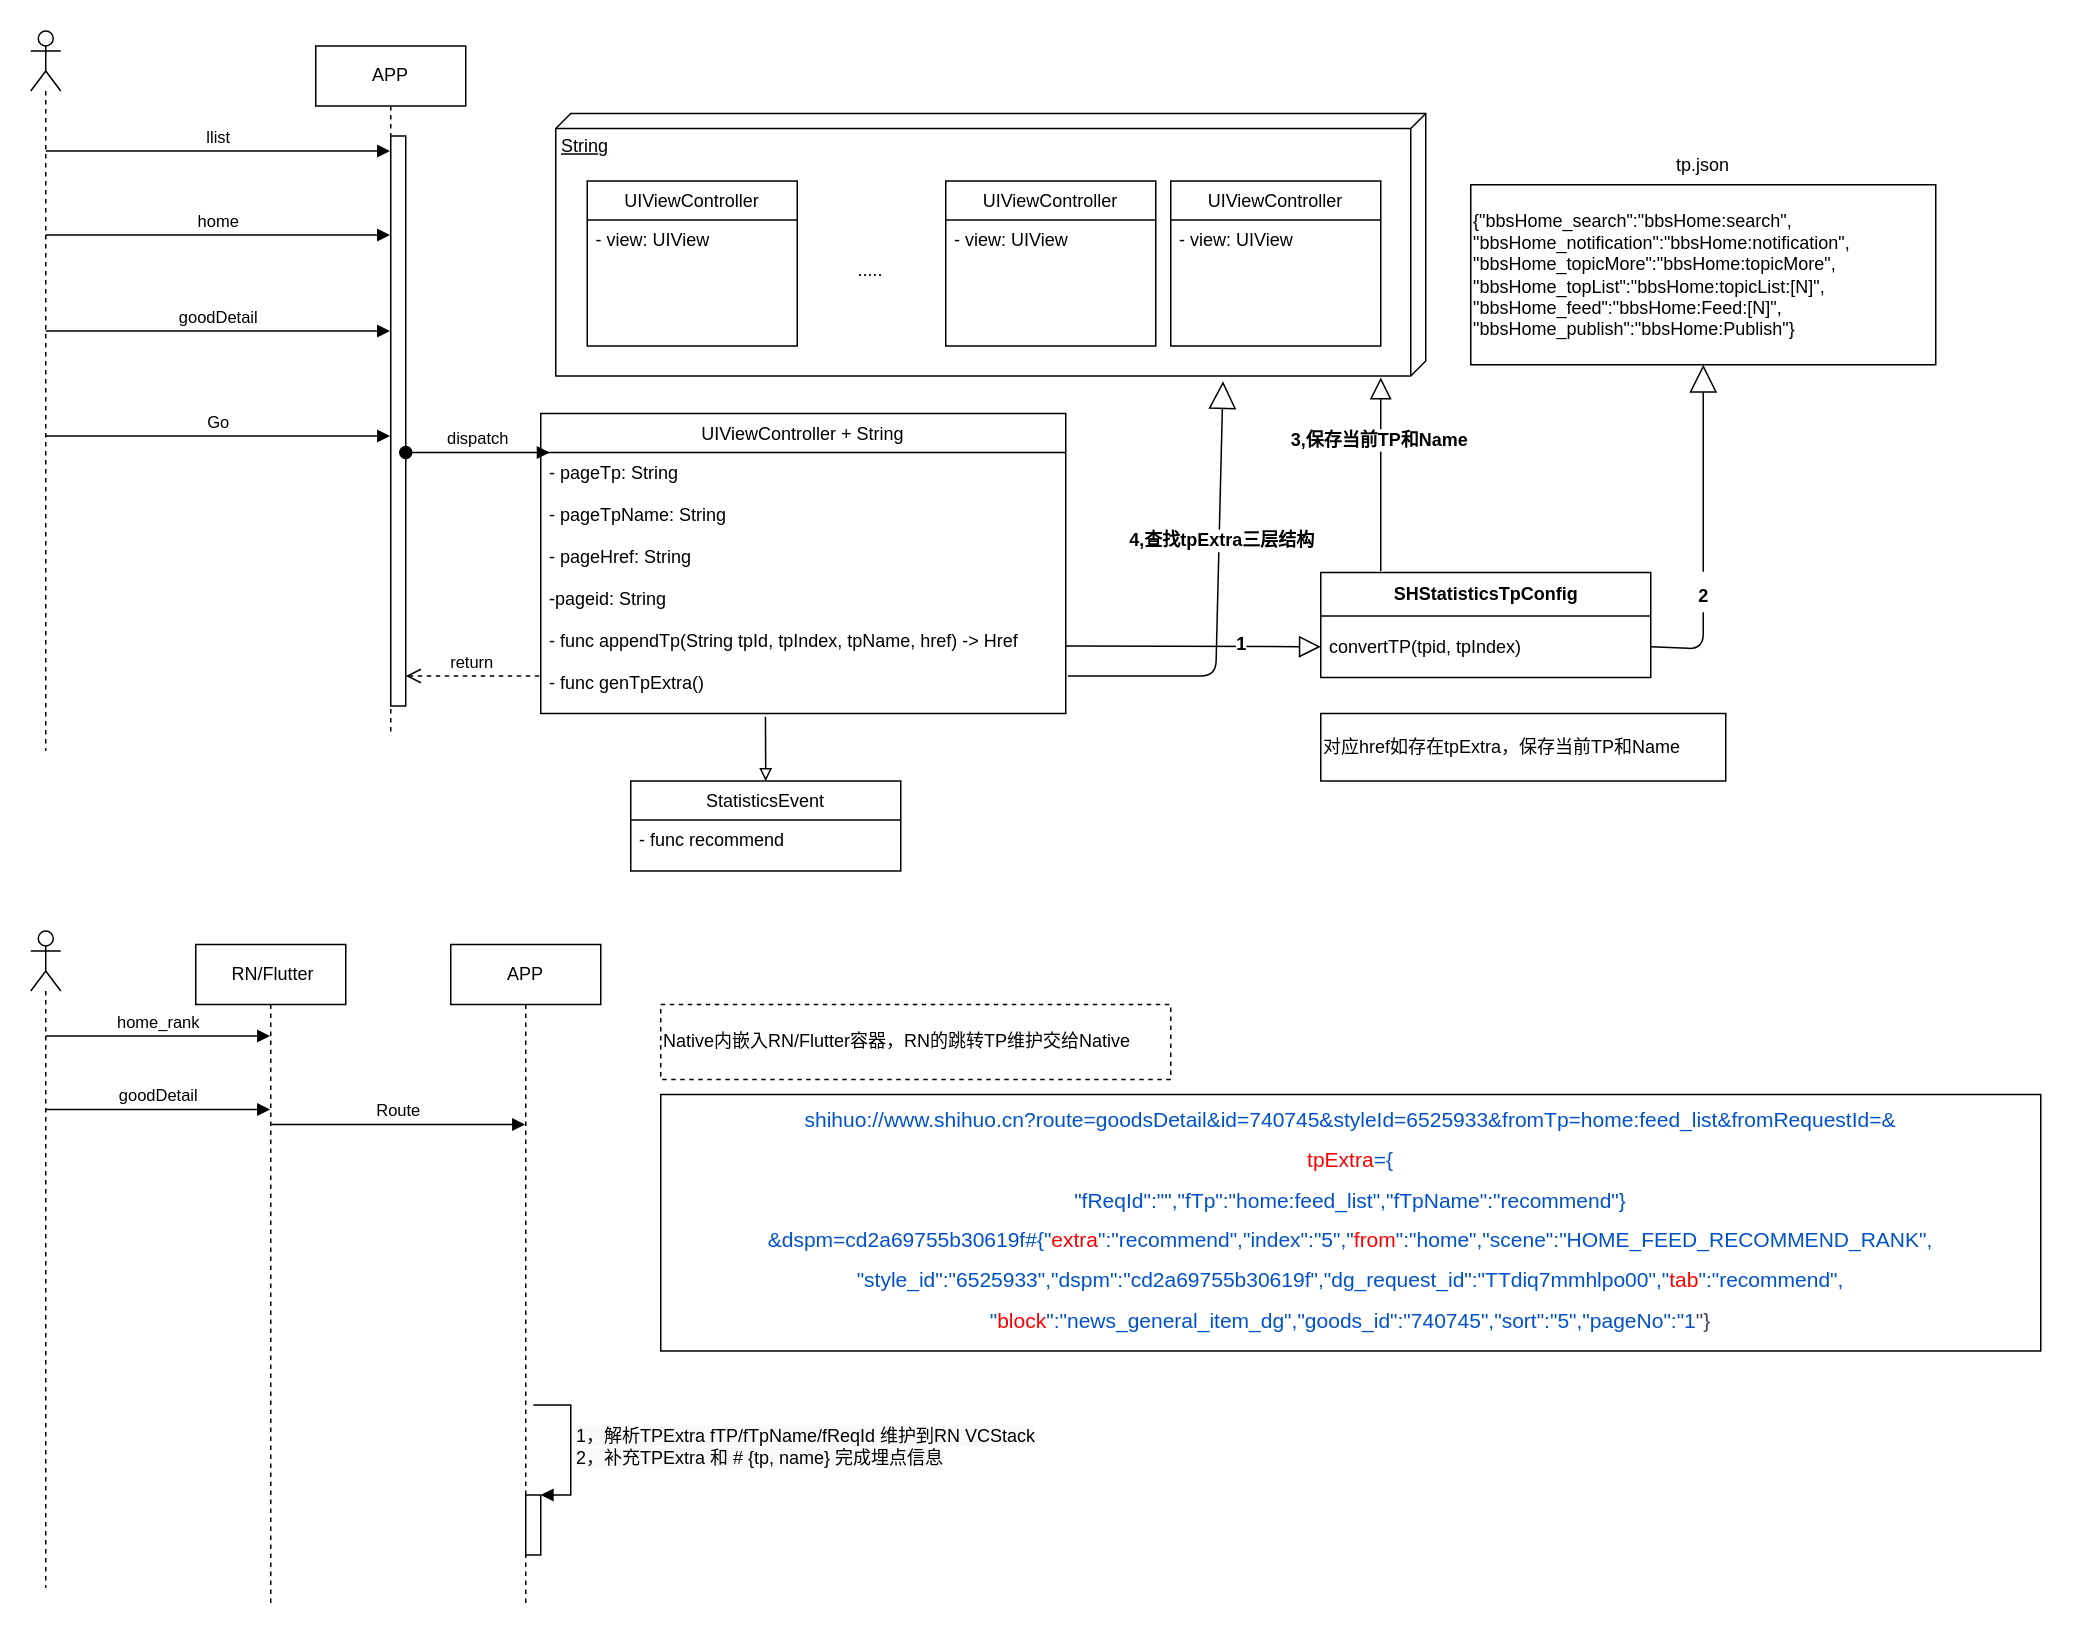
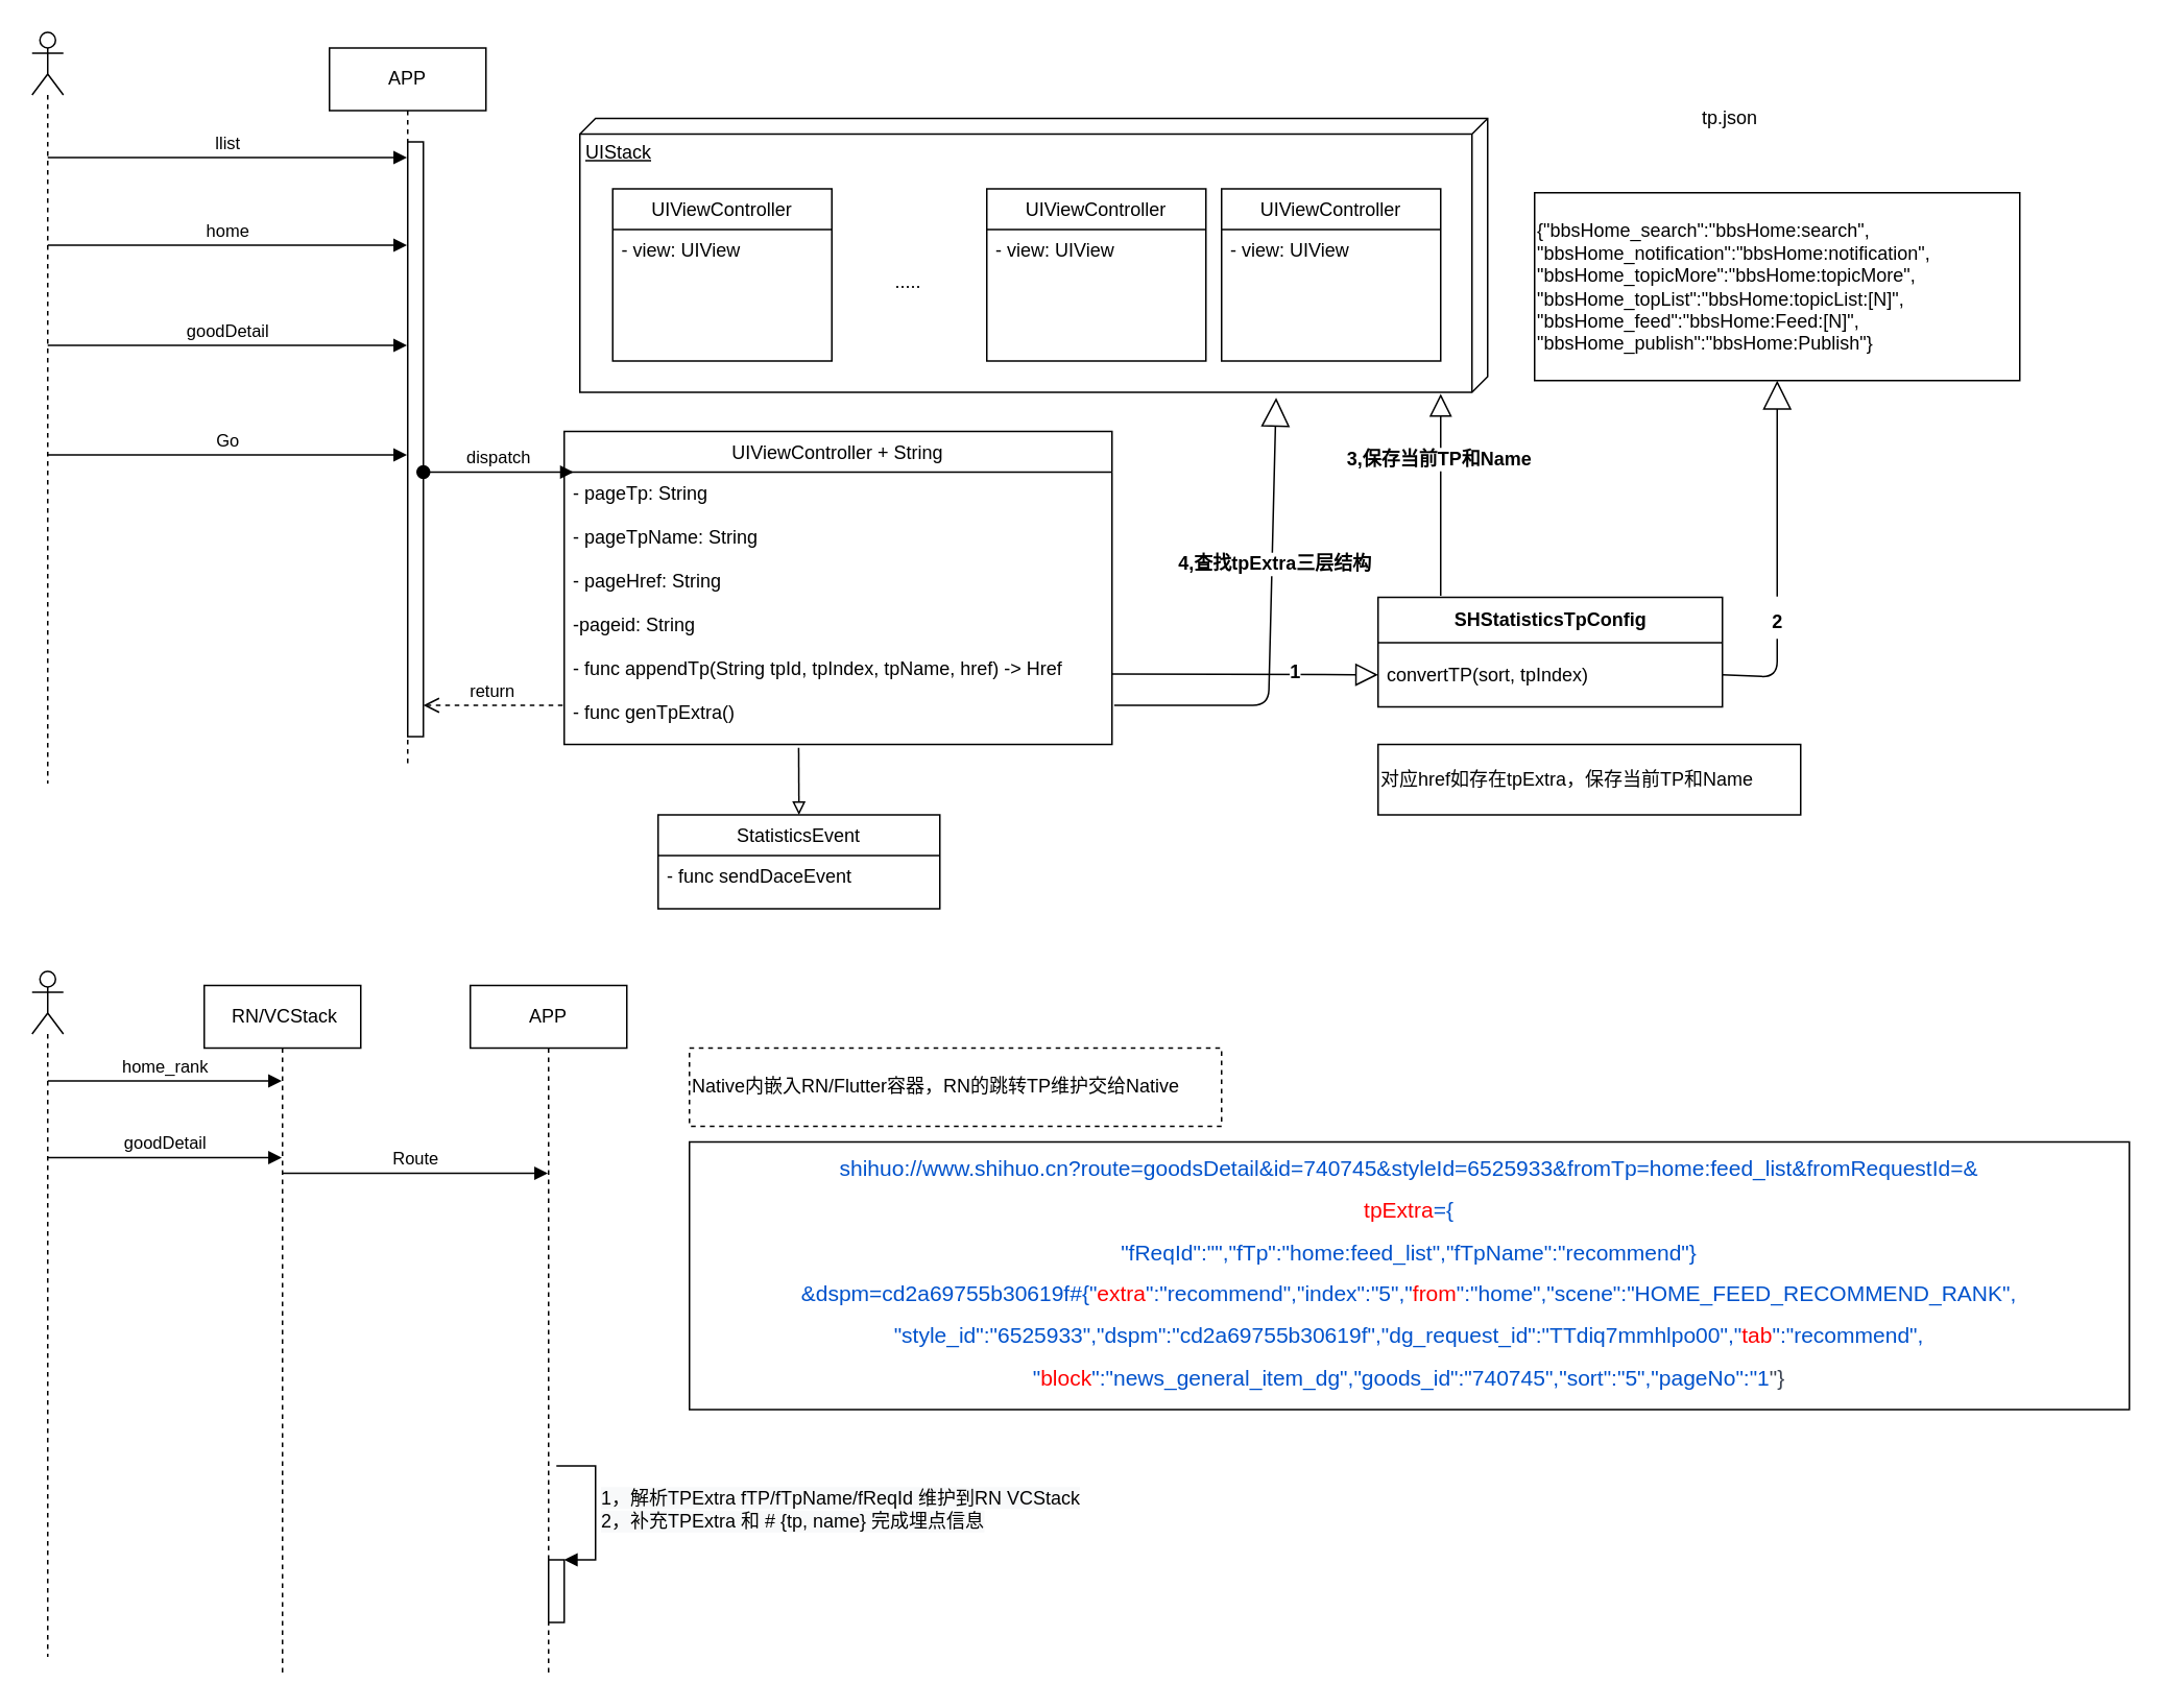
- <mxCell id="2" value="String" style="verticalAlign=top;align=left;spacingTop=8;spacingLeft=2;spacingRight=12;shape=cube;size=10;direction=south;fontStyle=4;html=1;" parent="1" vertex="1"><mxGeometry x="370" y="75" width="580" height="175" as="geometry" /></mxCell>
+ <mxCell id="2" value="UIStack" style="verticalAlign=top;align=left;spacingTop=8;spacingLeft=2;spacingRight=12;shape=cube;size=10;direction=south;fontStyle=4;html=1;" parent="1" vertex="1"><mxGeometry x="370" y="75" width="580" height="175" as="geometry" /></mxCell>
- <mxCell id="28" value="tp.json" style="text;html=1;strokeColor=none;fillColor=none;align=center;verticalAlign=middle;whiteSpace=wrap;rounded=0;" parent="1" vertex="1"><mxGeometry x="1110" y="100" width="50" height="20" as="geometry" /></mxCell>
+ <mxCell id="28" value="tp.json" style="text;html=1;strokeColor=none;fillColor=none;align=center;verticalAlign=middle;whiteSpace=wrap;rounded=0;" parent="1" vertex="1"><mxGeometry x="1080" y="65" width="50" height="20" as="geometry" /></mxCell>
- <mxCell id="39" value="convertTP(tpid, tpIndex)" style="text;html=1;strokeColor=none;fillColor=none;align=left;verticalAlign=middle;spacingLeft=4;spacingRight=4;overflow=hidden;rotatable=0;points=[[0,0.5],[1,0.5]];portConstraint=eastwest;" parent="38" vertex="1"><mxGeometry y="29" width="220" height="41" as="geometry" /></mxCell>
+ <mxCell id="39" value="convertTP(sort, tpIndex)" style="text;html=1;strokeColor=none;fillColor=none;align=left;verticalAlign=middle;spacingLeft=4;spacingRight=4;overflow=hidden;rotatable=0;points=[[0,0.5],[1,0.5]];portConstraint=eastwest;" parent="38" vertex="1"><mxGeometry y="29" width="220" height="41" as="geometry" /></mxCell>
- <mxCell id="21" value="- func recommend&#10;" style="text;strokeColor=none;fillColor=none;align=left;verticalAlign=top;spacingLeft=4;spacingRight=4;overflow=hidden;rotatable=0;points=[[0,0.5],[1,0.5]];portConstraint=eastwest;" parent="20" vertex="1"><mxGeometry y="26" width="180" height="34" as="geometry" /></mxCell>
+ <mxCell id="21" value="- func sendDaceEvent&#10;" style="text;strokeColor=none;fillColor=none;align=left;verticalAlign=top;spacingLeft=4;spacingRight=4;overflow=hidden;rotatable=0;points=[[0,0.5],[1,0.5]];portConstraint=eastwest;" parent="20" vertex="1"><mxGeometry y="26" width="180" height="34" as="geometry" /></mxCell>
- <mxCell id="31" value="&amp;nbsp;RN/Flutter" style="shape=umlLifeline;perimeter=lifelinePerimeter;whiteSpace=wrap;html=1;container=1;collapsible=0;recursiveResize=0;outlineConnect=0;" parent="1" vertex="1"><mxGeometry x="130" y="629" width="100" height="440" as="geometry" /></mxCell>
+ <mxCell id="31" value="&amp;nbsp;RN/VCStack" style="shape=umlLifeline;perimeter=lifelinePerimeter;whiteSpace=wrap;html=1;container=1;collapsible=0;recursiveResize=0;outlineConnect=0;" parent="1" vertex="1"><mxGeometry x="130" y="629" width="100" height="440" as="geometry" /></mxCell>
